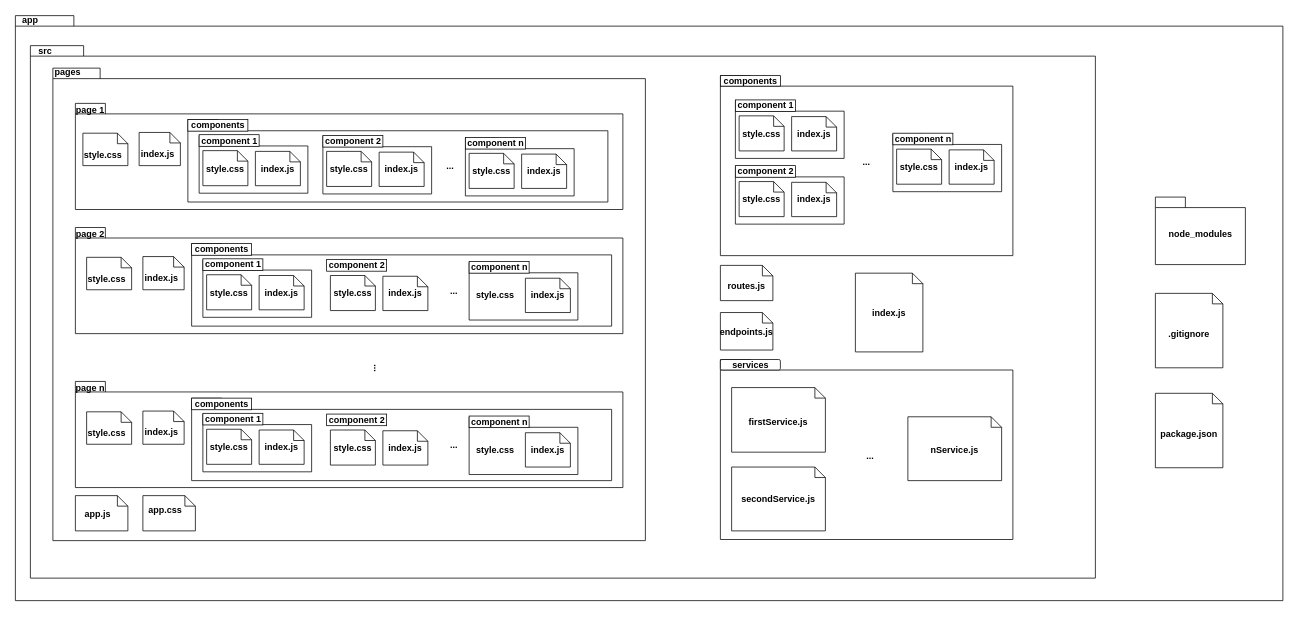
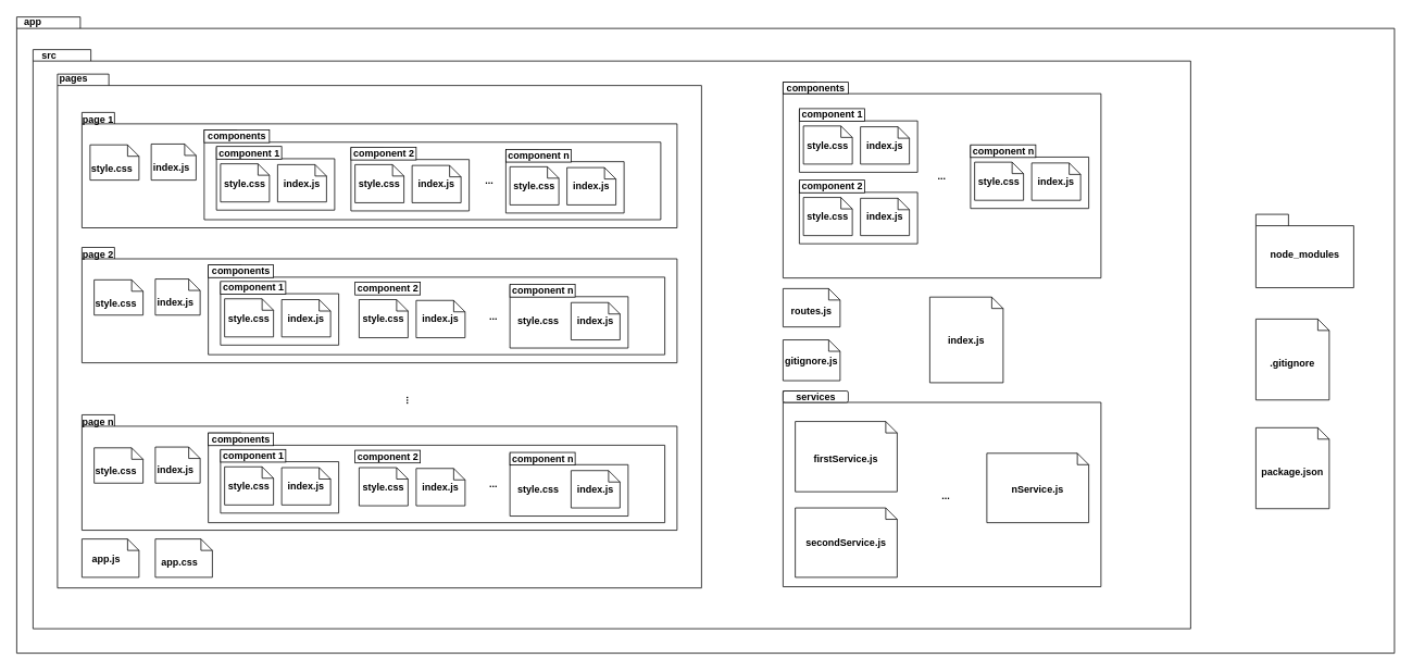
- <mxCell id="109" value="endpoints.js" style="text;align=center;fontStyle=1;verticalAlign=middle;spacingLeft=3;spacingRight=3;strokeColor=none;rotatable=0;points=[[0,0.5],[1,0.5]];portConstraint=eastwest;" parent="1" vertex="1"><mxGeometry x="970" y="428.76" width="50" height="26" as="geometry" /></mxCell>
+ <mxCell id="109" value="gitignore.js" style="text;align=center;fontStyle=1;verticalAlign=middle;spacingLeft=3;spacingRight=3;strokeColor=none;rotatable=0;points=[[0,0.5],[1,0.5]];portConstraint=eastwest;" parent="1" vertex="1"><mxGeometry x="970" y="428.76" width="50" height="26" as="geometry" /></mxCell>
- <mxCell id="128" value="app.css" style="text;align=center;fontStyle=1;verticalAlign=middle;spacingLeft=3;spacingRight=3;strokeColor=none;rotatable=0;points=[[0,0.5],[1,0.5]];portConstraint=eastwest;" parent="1" vertex="1"><mxGeometry x="200" y="665.12" width="40" height="26" as="geometry" /></mxCell>
+ <mxCell id="128" value="app.css" style="text;align=center;fontStyle=1;verticalAlign=middle;spacingLeft=3;spacingRight=3;strokeColor=none;rotatable=0;points=[[0,0.5],[1,0.5]];portConstraint=eastwest;" parent="1" vertex="1"><mxGeometry x="200" y="675.12" width="40" height="26" as="geometry" /></mxCell>
